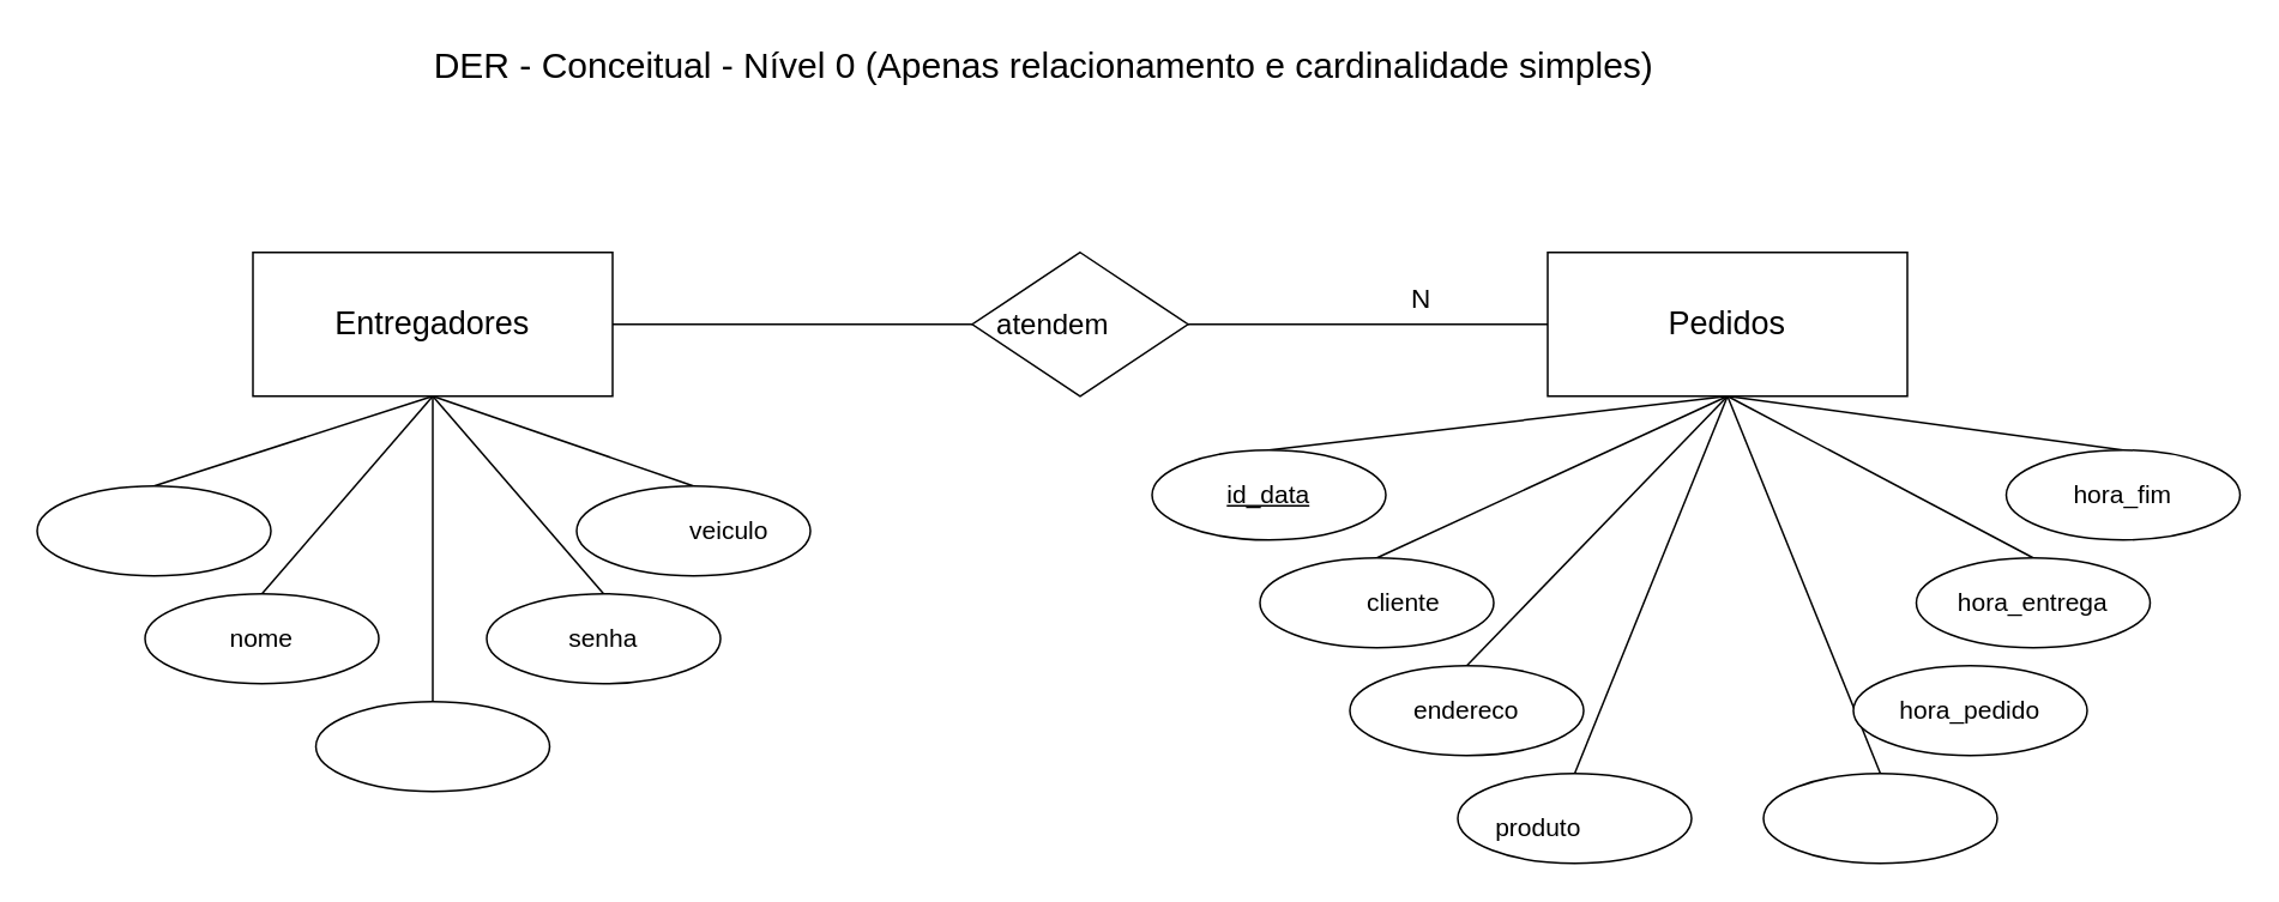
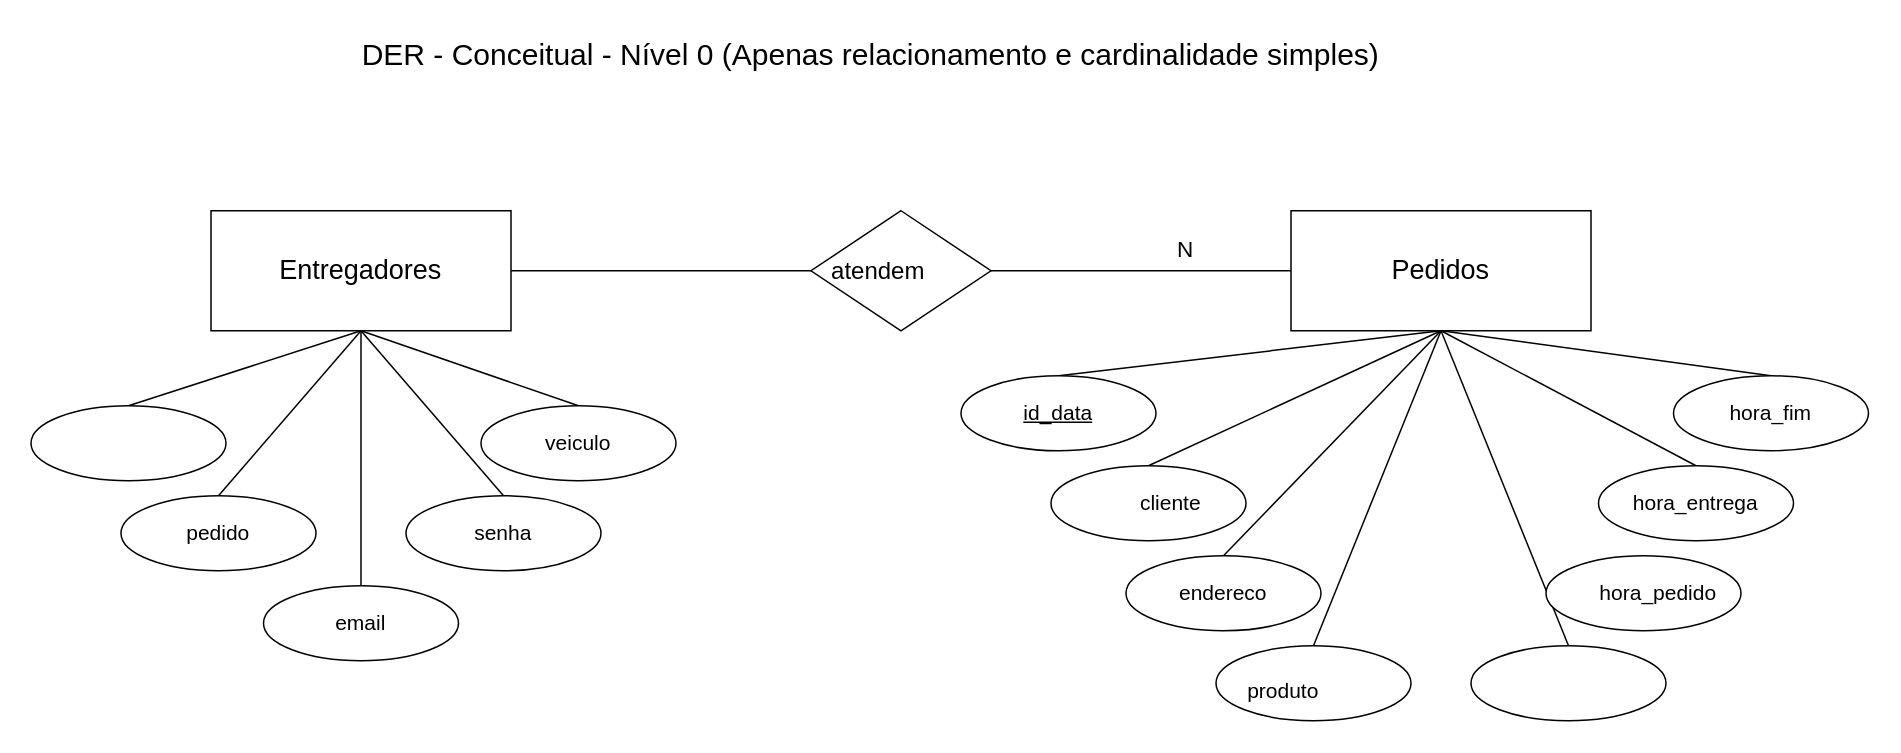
- <mxCell id="18" value="veiculo" style="text;html=1;strokeColor=none;fillColor=none;align=center;verticalAlign=middle;whiteSpace=wrap;rounded=0;fontSize=14;fontStyle=0" parent="1" vertex="1"><mxGeometry x="375" y="280" width="60" height="30" as="geometry" /></mxCell>
+ <mxCell id="18" value="veiculo" style="text;html=1;strokeColor=none;fillColor=none;align=center;verticalAlign=middle;whiteSpace=wrap;rounded=0;fontSize=14;fontStyle=0" parent="1" vertex="1"><mxGeometry x="355" y="280" width="60" height="30" as="geometry" /></mxCell>
- <mxCell id="12" value="nome" style="text;html=1;strokeColor=none;fillColor=none;align=center;verticalAlign=middle;whiteSpace=wrap;rounded=0;fontSize=14;fontStyle=0" parent="1" vertex="1"><mxGeometry x="115" y="340" width="60" height="30" as="geometry" /></mxCell>
+ <mxCell id="12" value="pedido" style="text;html=1;strokeColor=none;fillColor=none;align=center;verticalAlign=middle;whiteSpace=wrap;rounded=0;fontSize=14;fontStyle=0" parent="1" vertex="1"><mxGeometry x="115" y="340" width="60" height="30" as="geometry" /></mxCell>
- <mxCell id="45" value="hora_pedido" style="text;html=1;strokeColor=none;fillColor=none;align=center;verticalAlign=middle;whiteSpace=wrap;rounded=0;fontSize=14;fontStyle=0" parent="1" vertex="1"><mxGeometry x="1065" y="380" width="60" height="30" as="geometry" /></mxCell>
+ <mxCell id="45" value="hora_pedido" style="text;html=1;strokeColor=none;fillColor=none;align=center;verticalAlign=middle;whiteSpace=wrap;rounded=0;fontSize=14;fontStyle=0" parent="1" vertex="1"><mxGeometry x="1075" y="380" width="60" height="30" as="geometry" /></mxCell>
+ <mxCell id="14" value="email" style="text;html=1;strokeColor=none;fillColor=none;align=center;verticalAlign=middle;whiteSpace=wrap;rounded=0;fontSize=14;fontStyle=0" parent="1" vertex="1"><mxGeometry x="210" y="400" width="60" height="30" as="geometry" /></mxCell>
